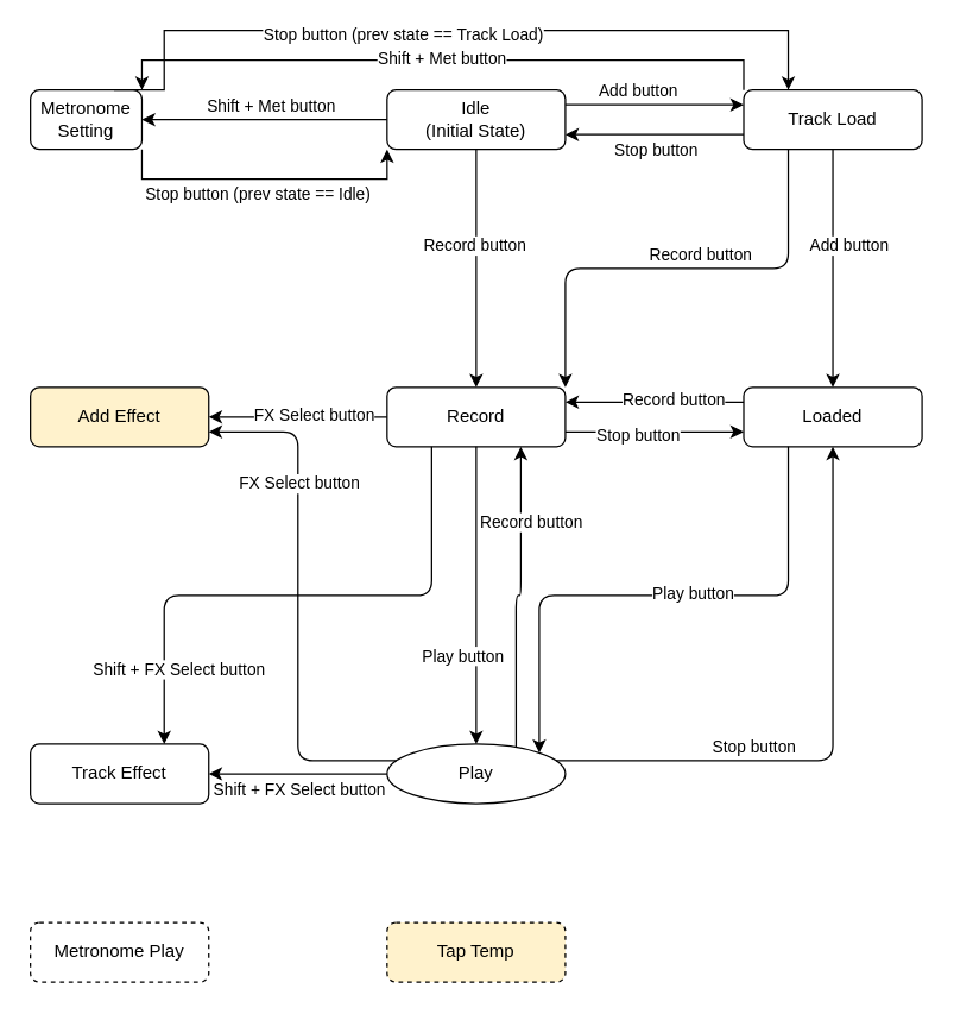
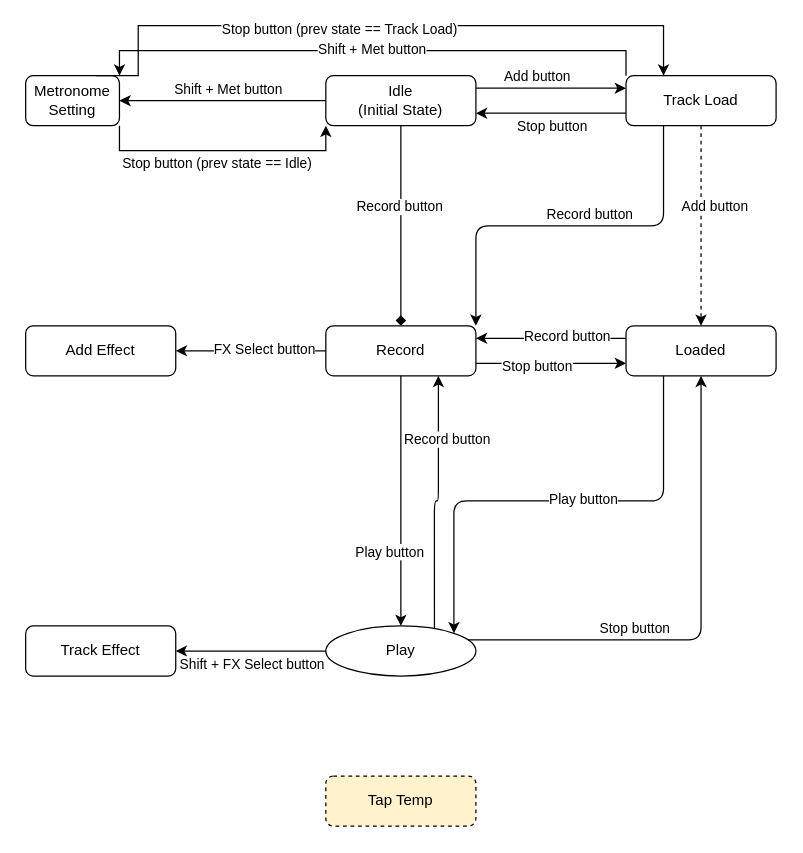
- <mxCell id="18" style="edgeStyle=orthogonalEdgeStyle;rounded=0;orthogonalLoop=1;jettySize=auto;html=1;entryX=0.5;entryY=0;entryDx=0;entryDy=0;fontFamily=Helvetica;exitX=0.5;exitY=1;exitDx=0;exitDy=0;" edge="1" parent="1" source="8" target="11"><mxGeometry relative="1" as="geometry"><mxPoint x="384" y="90" as="sourcePoint" /><mxPoint x="490" y="90" as="targetPoint" /></mxGeometry></mxCell>
+ <mxCell id="18" style="edgeStyle=orthogonalEdgeStyle;rounded=0;orthogonalLoop=1;jettySize=auto;html=1;entryX=0.5;entryY=0;entryDx=0;entryDy=0;fontFamily=Helvetica;exitX=0.5;exitY=1;exitDx=0;exitDy=0;dashed=1;" edge="1" parent="1" source="8" target="11"><mxGeometry relative="1" as="geometry"><mxPoint x="384" y="90" as="sourcePoint" /><mxPoint x="490" y="90" as="targetPoint" /></mxGeometry></mxCell>
- <mxCell id="2" style="edgeStyle=orthogonalEdgeStyle;rounded=0;orthogonalLoop=1;jettySize=auto;html=1;entryX=0.5;entryY=0;entryDx=0;entryDy=0;fontFamily=Helvetica;" edge="1" parent="1" source="4" target="5"><mxGeometry relative="1" as="geometry" /></mxCell>
+ <mxCell id="2" style="edgeStyle=orthogonalEdgeStyle;rounded=0;orthogonalLoop=1;jettySize=auto;html=1;entryX=0.5;entryY=0;entryDx=0;entryDy=0;fontFamily=Helvetica;endArrow=diamond;" edge="1" parent="1" source="4" target="5"><mxGeometry relative="1" as="geometry" /></mxCell>
- <mxCell id="12" value="Add Effect" style="rounded=1;whiteSpace=wrap;html=1;fontSize=12;glass=0;strokeWidth=1;shadow=0;fillColor=#fff2cc;" vertex="1" parent="1"><mxGeometry x="20" y="260" width="120" height="40" as="geometry" /></mxCell>
+ <mxCell id="12" value="Add Effect" style="rounded=1;whiteSpace=wrap;html=1;fontSize=12;glass=0;strokeWidth=1;shadow=0;" vertex="1" parent="1"><mxGeometry x="20" y="260" width="120" height="40" as="geometry" /></mxCell>
- <mxCell id="28" style="edgeStyle=orthogonalEdgeStyle;rounded=1;orthogonalLoop=1;jettySize=auto;html=1;entryX=0.75;entryY=0;entryDx=0;entryDy=0;fontFamily=Helvetica;exitX=0.25;exitY=1;exitDx=0;exitDy=0;" edge="1" parent="1" source="5" target="13"><mxGeometry relative="1" as="geometry"><mxPoint x="270" y="290" as="sourcePoint" /><mxPoint x="150" y="290" as="targetPoint" /></mxGeometry></mxCell>
- <mxCell id="29" value="Shift + FX Select button" style="edgeLabel;html=1;align=center;verticalAlign=middle;resizable=0;points=[];fontFamily=Helvetica;" vertex="1" connectable="0" parent="28"><mxGeometry x="-0.2" y="-2" relative="1" as="geometry"><mxPoint x="-118.31" y="51.97" as="offset" /></mxGeometry></mxCell>
- <mxCell id="46" style="edgeStyle=orthogonalEdgeStyle;rounded=1;orthogonalLoop=1;jettySize=auto;html=1;entryX=1;entryY=0.75;entryDx=0;entryDy=0;fontFamily=Helvetica;exitX=0;exitY=0.25;exitDx=0;exitDy=0;" edge="1" parent="1" source="10" target="12"><mxGeometry relative="1" as="geometry"><mxPoint x="270" y="290" as="sourcePoint" /><mxPoint x="150" y="290" as="targetPoint" /></mxGeometry></mxCell>
- <mxCell id="47" value="FX Select button" style="edgeLabel;html=1;align=center;verticalAlign=middle;resizable=0;points=[];fontFamily=Helvetica;" vertex="1" connectable="0" parent="46"><mxGeometry x="-0.2" y="-2" relative="1" as="geometry"><mxPoint x="-2" y="-114.17" as="offset" /></mxGeometry></mxCell>
- <mxCell id="7" value="Metronome Play" style="rounded=1;whiteSpace=wrap;html=1;fontSize=12;glass=0;strokeWidth=1;shadow=0;dashed=1;" vertex="1" parent="1"><mxGeometry x="20" y="620" width="120" height="40" as="geometry" /></mxCell>
